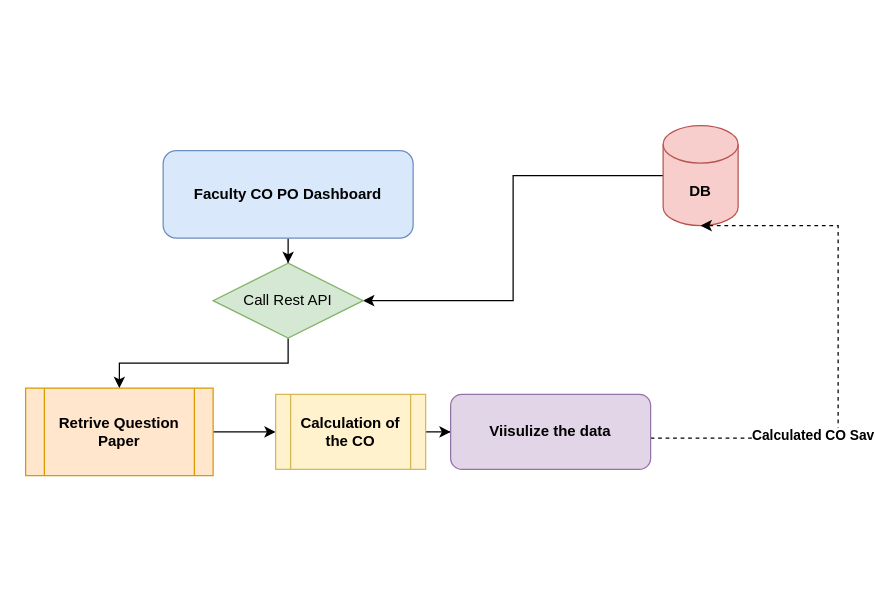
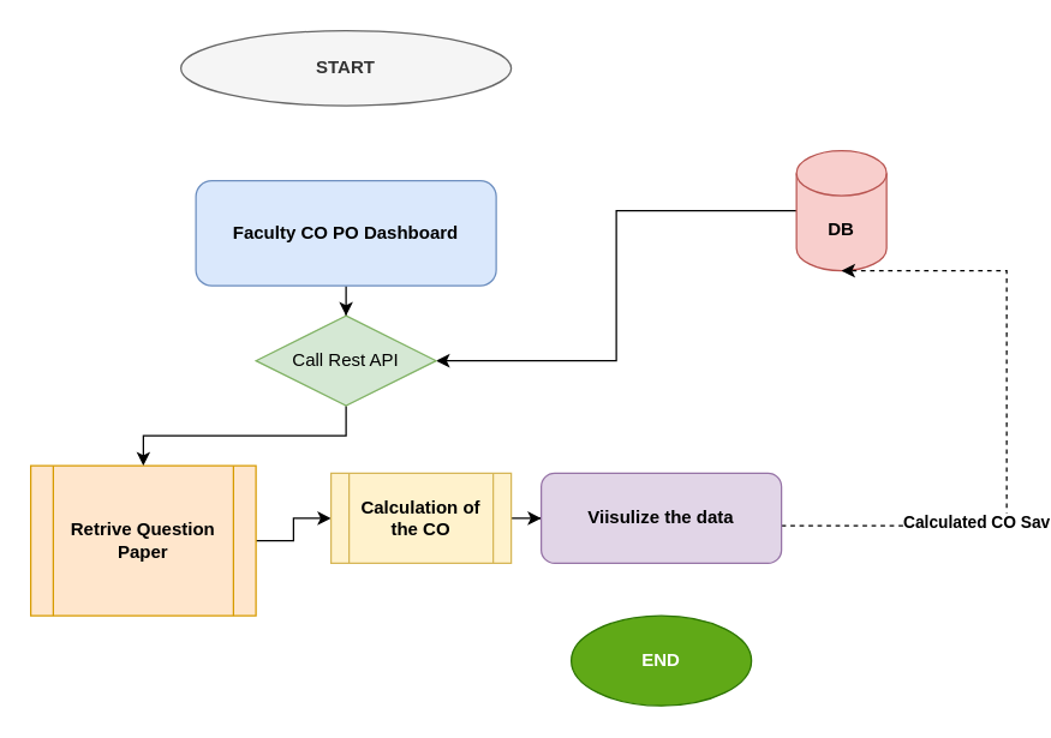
+ <mxCell id="2" value="&lt;b&gt;START&lt;/b&gt;" style="ellipse;whiteSpace=wrap;html=1;fillColor=#f5f5f5;fontColor=#333333;strokeColor=#666666;" vertex="1" parent="1"><mxGeometry x="120" y="20" width="220" height="50" as="geometry" /></mxCell>
- <mxCell id="8" value="&lt;b&gt;Retrive Question Paper&lt;/b&gt;" style="shape=process;whiteSpace=wrap;html=1;backgroundOutline=1;fillColor=#ffe6cc;strokeColor=#d79b00;" vertex="1" parent="1"><mxGeometry x="20" y="310" width="150" height="70" as="geometry" /></mxCell>
+ <mxCell id="8" value="&lt;b&gt;Retrive Question Paper&lt;/b&gt;" style="shape=process;whiteSpace=wrap;html=1;backgroundOutline=1;fillColor=#ffe6cc;strokeColor=#d79b00;" vertex="1" parent="1"><mxGeometry x="20" y="310" width="150" height="100" as="geometry" /></mxCell>
+ <mxCell id="16" value="&lt;b&gt;END&lt;/b&gt;" style="ellipse;whiteSpace=wrap;html=1;fillColor=#60a917;strokeColor=#2D7600;rounded=1;fontColor=#ffffff;" vertex="1" parent="1"><mxGeometry x="380" y="410" width="120" height="60" as="geometry" /></mxCell>
